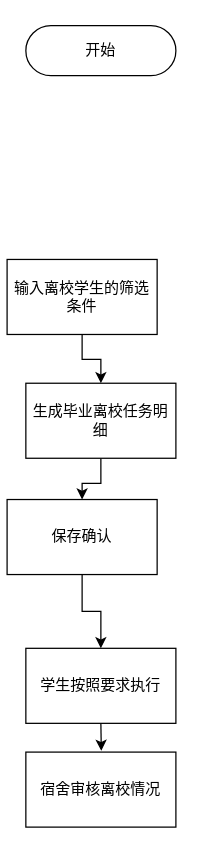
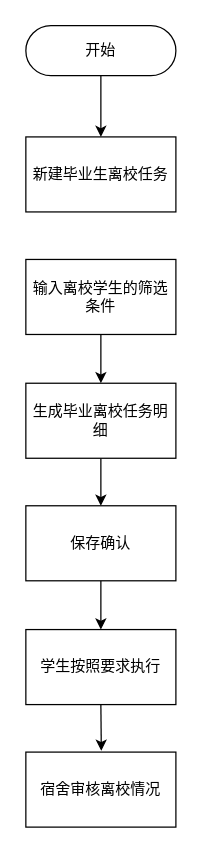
+ <mxCell id="2" style="edgeStyle=orthogonalEdgeStyle;rounded=0;orthogonalLoop=1;jettySize=auto;html=1;exitX=0.5;exitY=1;exitDx=0;exitDy=0;entryX=0.5;entryY=0;entryDx=0;entryDy=0;" edge="1" parent="1" source="3" target="4"><mxGeometry relative="1" as="geometry" /></mxCell>
+ <mxCell id="4" value="新建毕业生离校任务" style="rounded=0;whiteSpace=wrap;html=1;" vertex="1" parent="1"><mxGeometry x="20" y="109" width="120" height="60" as="geometry" /></mxCell>
- <mxCell id="6" value="输入离校学生的筛选条件" style="rounded=0;whiteSpace=wrap;html=1;" vertex="1" parent="1"><mxGeometry x="5" y="207" width="120" height="60" as="geometry" /></mxCell>
+ <mxCell id="6" value="输入离校学生的筛选条件" style="rounded=0;whiteSpace=wrap;html=1;" vertex="1" parent="1"><mxGeometry x="20" y="207" width="120" height="60" as="geometry" /></mxCell>
- <mxCell id="10" value="保存确认" style="rounded=0;whiteSpace=wrap;html=1;" vertex="1" parent="1"><mxGeometry x="5" y="399" width="120" height="60" as="geometry" /></mxCell>
+ <mxCell id="10" value="保存确认" style="rounded=0;whiteSpace=wrap;html=1;" vertex="1" parent="1"><mxGeometry x="20" y="404" width="120" height="60" as="geometry" /></mxCell>
- <mxCell id="12" value="学生按照要求执行" style="rounded=0;whiteSpace=wrap;html=1;" vertex="1" parent="1"><mxGeometry x="20" y="518" width="120" height="60" as="geometry" /></mxCell>
+ <mxCell id="12" value="学生按照要求执行" style="rounded=0;whiteSpace=wrap;html=1;" vertex="1" parent="1"><mxGeometry x="20" y="503" width="120" height="60" as="geometry" /></mxCell>
